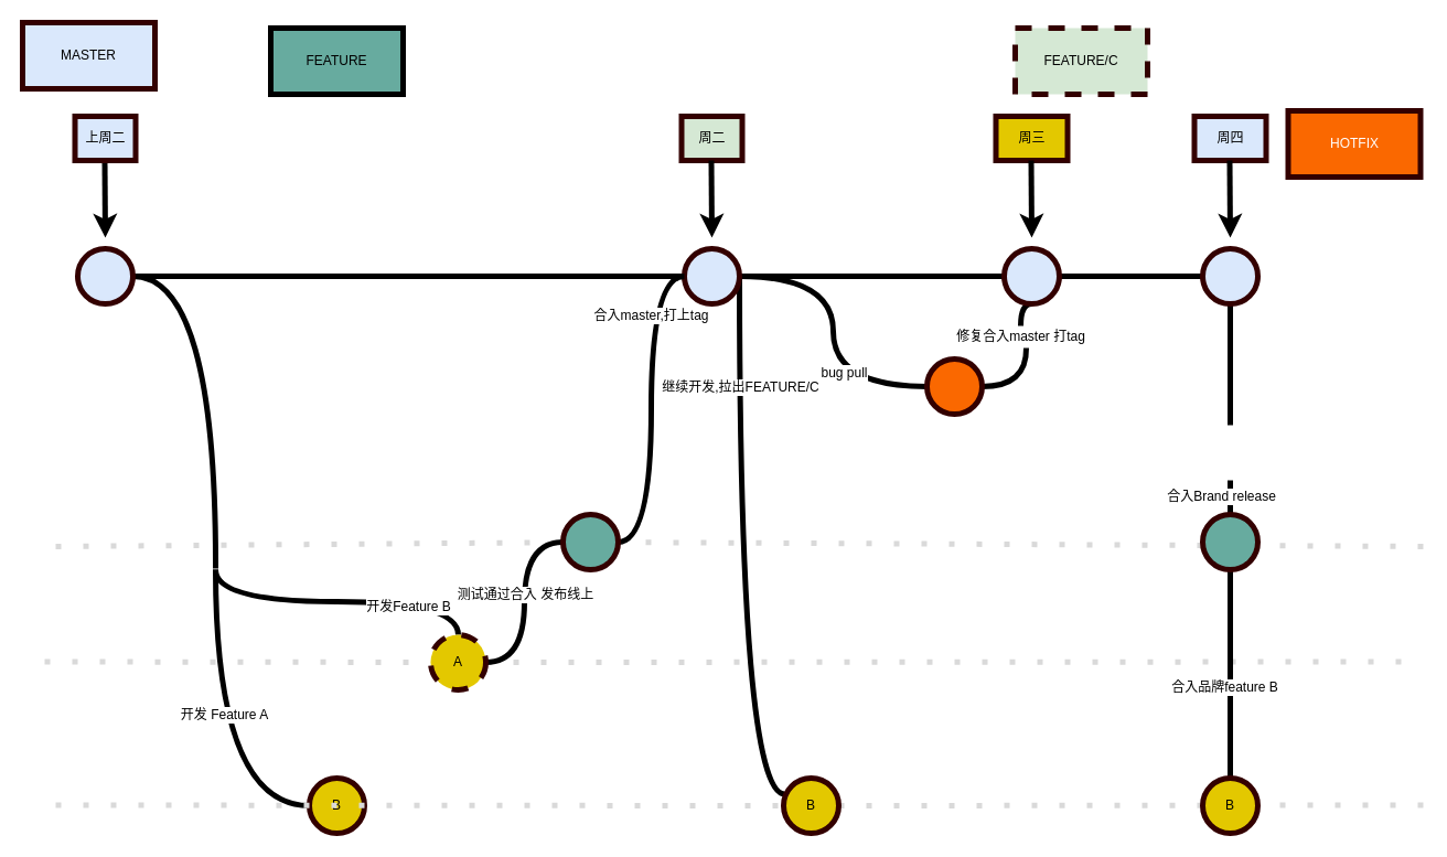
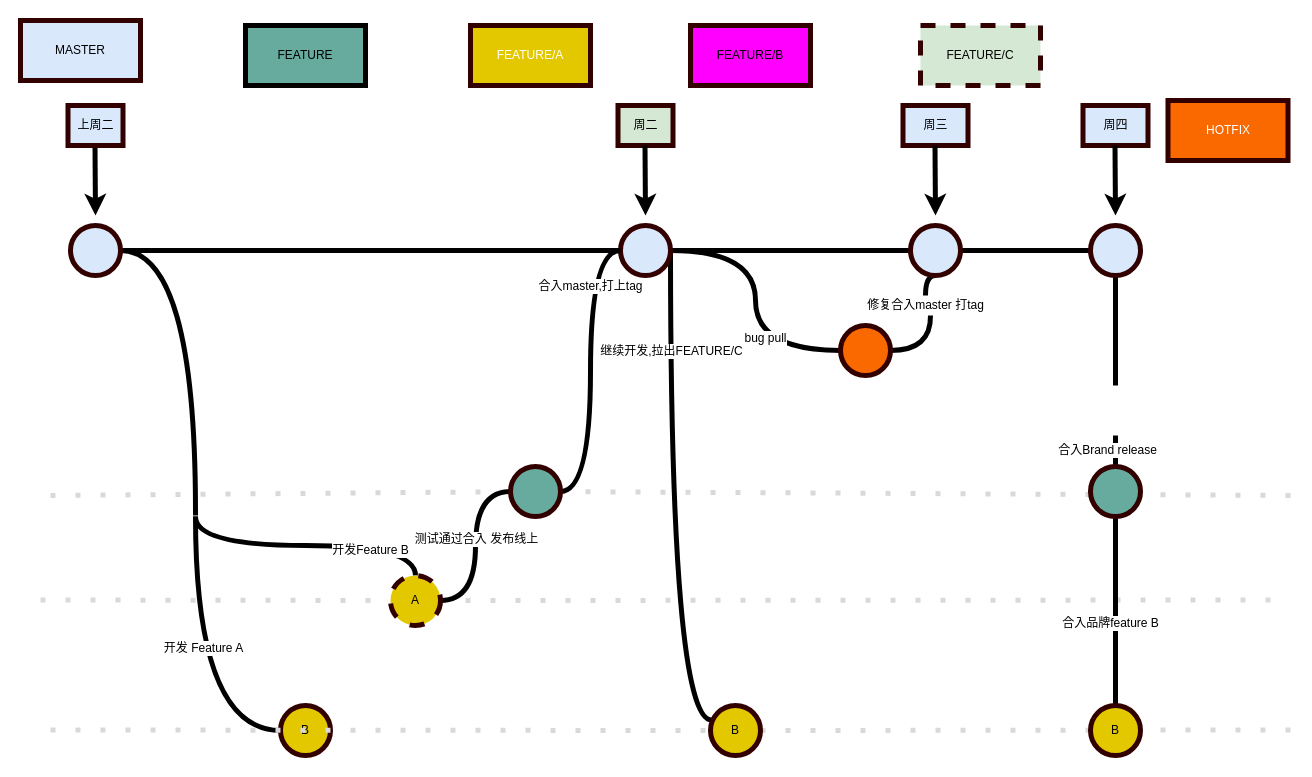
+ <mxCell id="8" value="FEATURE/A&lt;br&gt;" style="rounded=0;whiteSpace=wrap;html=1;strokeWidth=5;fillColor=#e3c800;strokeColor=#330000;fontColor=#ffffff;" vertex="1" parent="1"><mxGeometry x="470" y="25" width="120" height="60" as="geometry" /></mxCell>
+ <mxCell id="29" value="FEATURE/B" style="rounded=0;whiteSpace=wrap;html=1;strokeWidth=5;fillColor=#FF00FF;strokeColor=#330000;gradientColor=none;" vertex="1" parent="1"><mxGeometry x="690" y="25" width="120" height="60" as="geometry" /></mxCell>
- <mxCell id="54" value="周三" style="rounded=0;whiteSpace=wrap;html=1;strokeWidth=5;fillColor=#e3c800;strokeColor=#330000;" vertex="1" parent="1"><mxGeometry x="902.5" y="105" width="65" height="40" as="geometry" /></mxCell>
+ <mxCell id="54" value="周三" style="rounded=0;whiteSpace=wrap;html=1;strokeWidth=5;fillColor=#dae8fc;strokeColor=#330000;" vertex="1" parent="1"><mxGeometry x="902.5" y="105" width="65" height="40" as="geometry" /></mxCell>
